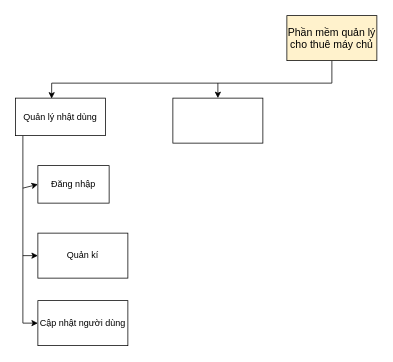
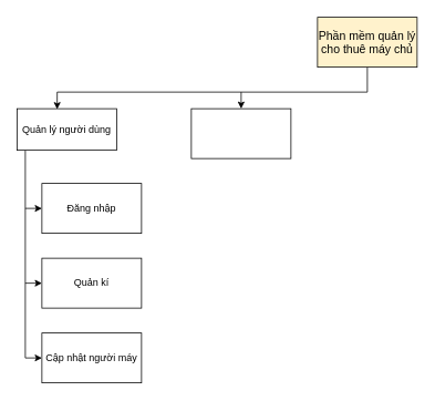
- <mxCell id="5" value="Quản lý nhật dùng" style="rounded=0;whiteSpace=wrap;html=1;" vertex="1" parent="1"><mxGeometry x="20" y="130" width="120" height="50" as="geometry" /></mxCell>
+ <mxCell id="5" value="Quản lý người dùng" style="rounded=0;whiteSpace=wrap;html=1;" vertex="1" parent="1"><mxGeometry x="20" y="130" width="120" height="50" as="geometry" /></mxCell>
- <mxCell id="8" value="Đăng nhập" style="rounded=0;whiteSpace=wrap;html=1;" vertex="1" parent="1"><mxGeometry x="50" y="220" width="95" height="50" as="geometry" /></mxCell>
+ <mxCell id="8" value="Đăng nhập" style="rounded=0;whiteSpace=wrap;html=1;" vertex="1" parent="1"><mxGeometry x="50" y="220" width="120" height="60" as="geometry" /></mxCell>
- <mxCell id="6" value="Cập nhật người dùng" style="rounded=0;whiteSpace=wrap;html=1;" vertex="1" parent="1"><mxGeometry x="50" y="400" width="120" height="60" as="geometry" /></mxCell>
+ <mxCell id="6" value="Cập nhật người máy" style="rounded=0;whiteSpace=wrap;html=1;" vertex="1" parent="1"><mxGeometry x="50" y="400" width="120" height="60" as="geometry" /></mxCell>
